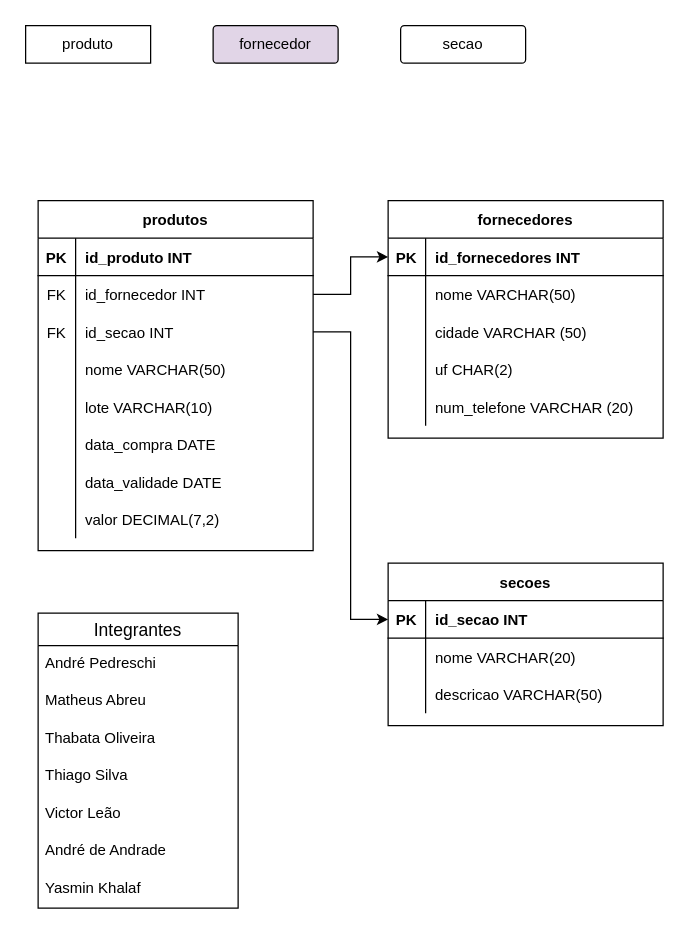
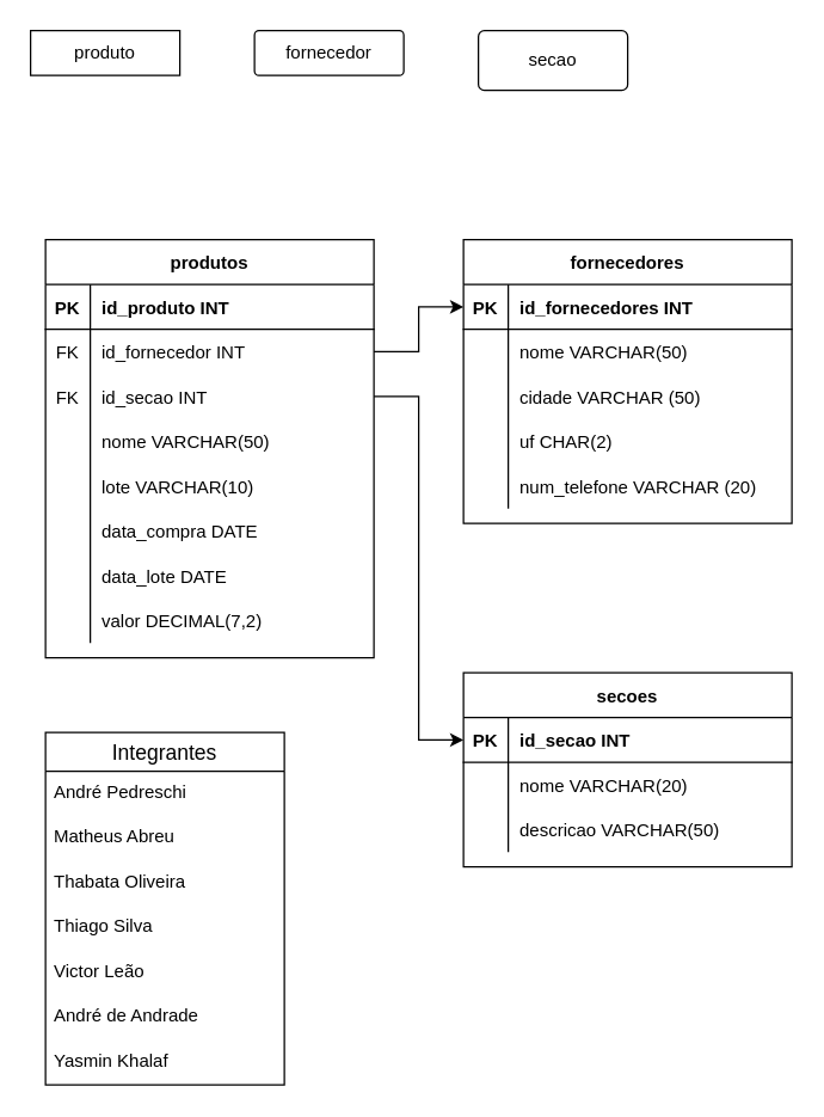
- <mxCell id="28" value="fornecedor" style="rounded=1;arcSize=10;whiteSpace=wrap;html=1;align=center;fillColor=#e1d5e7;" parent="1" vertex="1"><mxGeometry x="170" y="20" width="100" height="30" as="geometry" /></mxCell>
+ <mxCell id="28" value="fornecedor" style="rounded=1;arcSize=10;whiteSpace=wrap;html=1;align=center;" parent="1" vertex="1"><mxGeometry x="170" y="20" width="100" height="30" as="geometry" /></mxCell>
- <mxCell id="29" value="secao" style="rounded=1;arcSize=10;whiteSpace=wrap;html=1;align=center;" parent="1" vertex="1"><mxGeometry x="320" y="20" width="100" height="30" as="geometry" /></mxCell>
+ <mxCell id="29" value="secao" style="rounded=1;arcSize=10;whiteSpace=wrap;html=1;align=center;" parent="1" vertex="1"><mxGeometry x="320" y="20" width="100" height="40" as="geometry" /></mxCell>
- <mxCell id="23" value="data_validade DATE" style="shape=partialRectangle;connectable=0;fillColor=none;top=0;left=0;bottom=0;right=0;align=left;spacingLeft=6;overflow=hidden;" parent="21" vertex="1"><mxGeometry x="30" width="190" height="30" as="geometry" /></mxCell>
+ <mxCell id="23" value="data_lote DATE" style="shape=partialRectangle;connectable=0;fillColor=none;top=0;left=0;bottom=0;right=0;align=left;spacingLeft=6;overflow=hidden;" parent="21" vertex="1"><mxGeometry x="30" width="190" height="30" as="geometry" /></mxCell>
